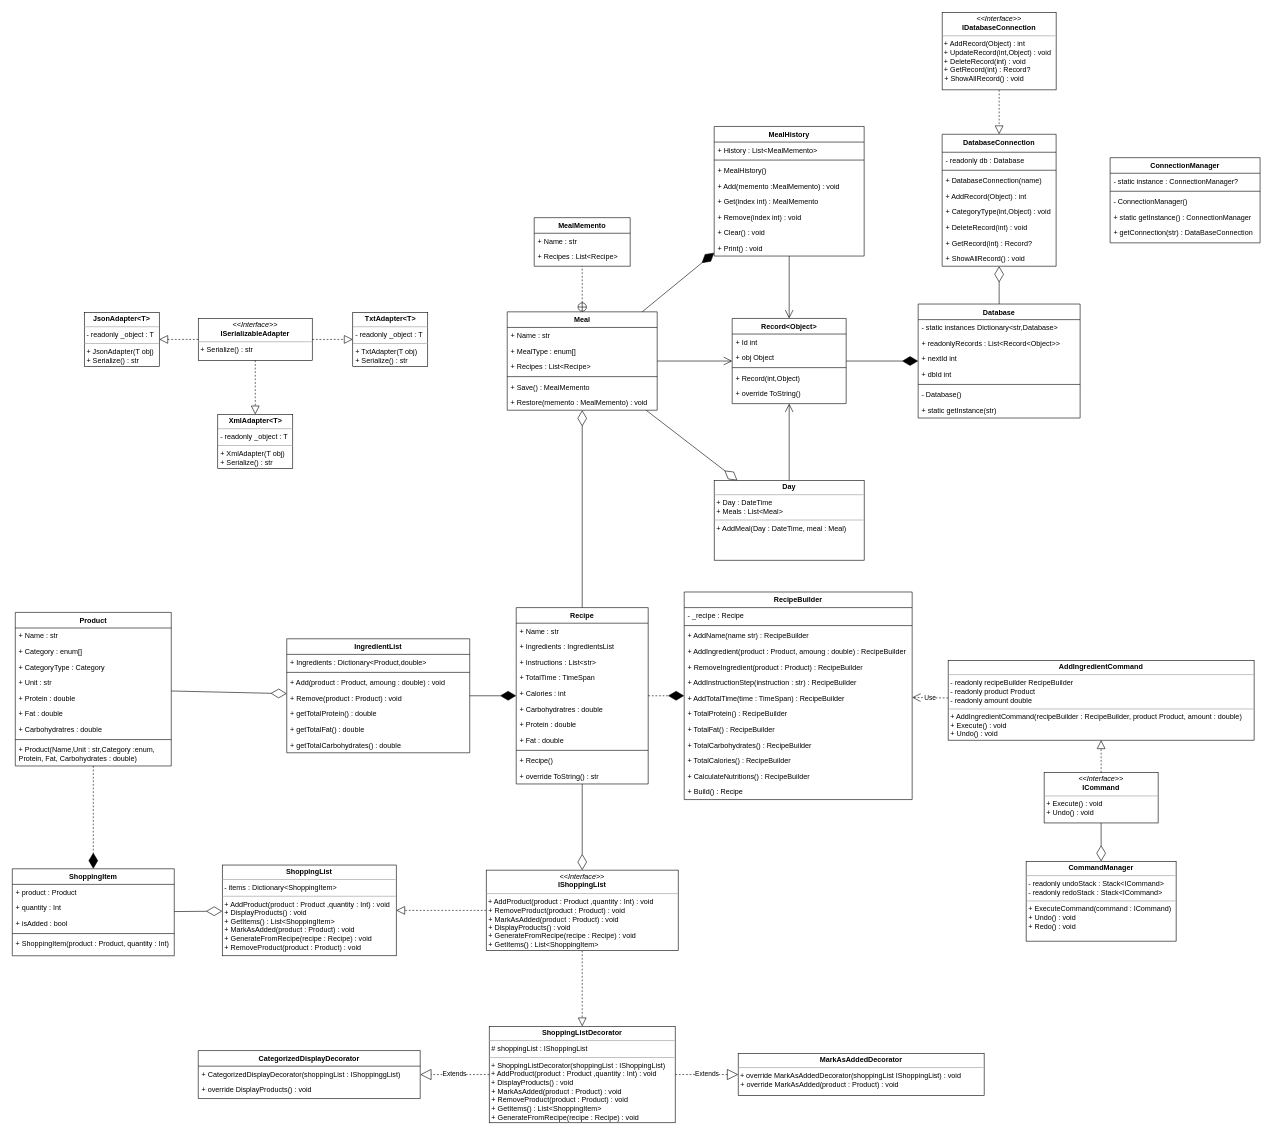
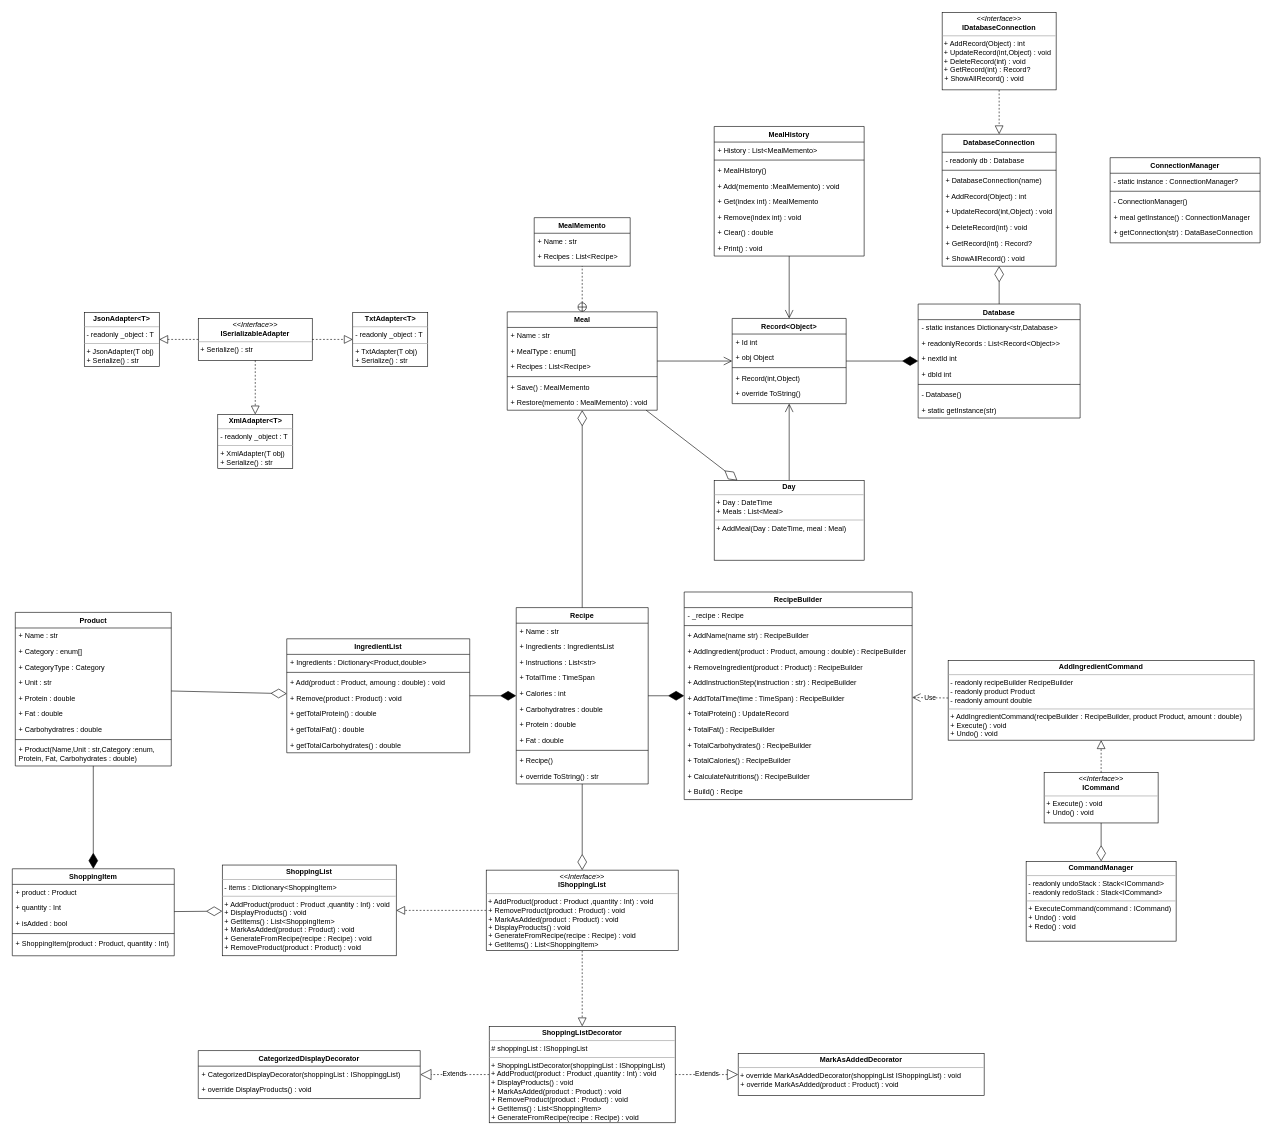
- <mxCell id="72" value="+ CategoryType(int,Object) : void" style="text;align=left;verticalAlign=top;spacingLeft=4;spacingRight=4;overflow=hidden;rotatable=0;points=[[0,0.5],[1,0.5]];portConstraint=eastwest;" parent="67" vertex="1"><mxGeometry y="116" width="190" height="26" as="geometry" /></mxCell>
+ <mxCell id="72" value="+ UpdateRecord(int,Object) : void" style="text;align=left;verticalAlign=top;spacingLeft=4;spacingRight=4;overflow=hidden;rotatable=0;points=[[0,0.5],[1,0.5]];portConstraint=eastwest;" parent="67" vertex="1"><mxGeometry y="116" width="190" height="26" as="geometry" /></mxCell>
- <mxCell id="80" value="+ static getInstance() : ConnectionManager" style="text;align=left;verticalAlign=top;spacingLeft=4;spacingRight=4;overflow=hidden;rotatable=0;points=[[0,0.5],[1,0.5]];portConstraint=eastwest;" parent="76" vertex="1"><mxGeometry y="86" width="250" height="26" as="geometry" /></mxCell>
+ <mxCell id="80" value="+ meal getInstance() : ConnectionManager" style="text;align=left;verticalAlign=top;spacingLeft=4;spacingRight=4;overflow=hidden;rotatable=0;points=[[0,0.5],[1,0.5]];portConstraint=eastwest;" parent="76" vertex="1"><mxGeometry y="86" width="250" height="26" as="geometry" /></mxCell>
- <mxCell id="101" value="+ Clear() : void" style="text;align=left;verticalAlign=top;spacingLeft=4;spacingRight=4;overflow=hidden;rotatable=0;points=[[0,0.5],[1,0.5]];portConstraint=eastwest;" parent="94" vertex="1"><mxGeometry y="164" width="250" height="26" as="geometry" /></mxCell>
+ <mxCell id="101" value="+ Clear() : double" style="text;align=left;verticalAlign=top;spacingLeft=4;spacingRight=4;overflow=hidden;rotatable=0;points=[[0,0.5],[1,0.5]];portConstraint=eastwest;" parent="94" vertex="1"><mxGeometry y="164" width="250" height="26" as="geometry" /></mxCell>
- <mxCell id="122" value="" style="endArrow=diamondThin;endFill=1;endSize=24;html=1;rounded=0;strokeWidth=1;" edge="1" parent="1" source="24" target="94"><mxGeometry width="160" relative="1" as="geometry"><mxPoint x="960" y="770" as="sourcePoint" /><mxPoint x="1120" y="770" as="targetPoint" /></mxGeometry></mxCell>
- <mxCell id="123" value="" style="endArrow=diamondThin;endFill=1;endSize=24;html=1;rounded=0;strokeWidth=1;dashed=1;" edge="1" parent="1" source="41" target="10"><mxGeometry width="160" relative="1" as="geometry"><mxPoint x="900" y="1360" as="sourcePoint" /><mxPoint x="1060" y="1360" as="targetPoint" /></mxGeometry></mxCell>
+ <mxCell id="123" value="" style="endArrow=diamondThin;endFill=1;endSize=24;html=1;rounded=0;strokeWidth=1;" edge="1" parent="1" source="41" target="10"><mxGeometry width="160" relative="1" as="geometry"><mxPoint x="900" y="1360" as="sourcePoint" /><mxPoint x="1060" y="1360" as="targetPoint" /></mxGeometry></mxCell>
- <mxCell id="18" value="+ TotalProtein() : RecipeBuilder" style="text;align=left;verticalAlign=top;spacingLeft=4;spacingRight=4;overflow=hidden;rotatable=0;points=[[0,0.5],[1,0.5]];portConstraint=eastwest;" parent="10" vertex="1"><mxGeometry y="190" width="380" height="26" as="geometry" /></mxCell>
+ <mxCell id="18" value="+ TotalProtein() : UpdateRecord" style="text;align=left;verticalAlign=top;spacingLeft=4;spacingRight=4;overflow=hidden;rotatable=0;points=[[0,0.5],[1,0.5]];portConstraint=eastwest;" parent="10" vertex="1"><mxGeometry y="190" width="380" height="26" as="geometry" /></mxCell>
- <mxCell id="121" value="" style="endArrow=diamondThin;endFill=1;endSize=24;html=1;rounded=0;strokeWidth=1;dashed=1;" edge="1" parent="1" source="31" target="85"><mxGeometry width="160" relative="1" as="geometry"><mxPoint x="5" y="1373.13" as="sourcePoint" /><mxPoint x="165" y="1373.13" as="targetPoint" /></mxGeometry></mxCell>
+ <mxCell id="121" value="" style="endArrow=diamondThin;endFill=1;endSize=24;html=1;rounded=0;strokeWidth=1;" edge="1" parent="1" source="31" target="85"><mxGeometry width="160" relative="1" as="geometry"><mxPoint x="5" y="1373.13" as="sourcePoint" /><mxPoint x="165" y="1373.13" as="targetPoint" /></mxGeometry></mxCell>
